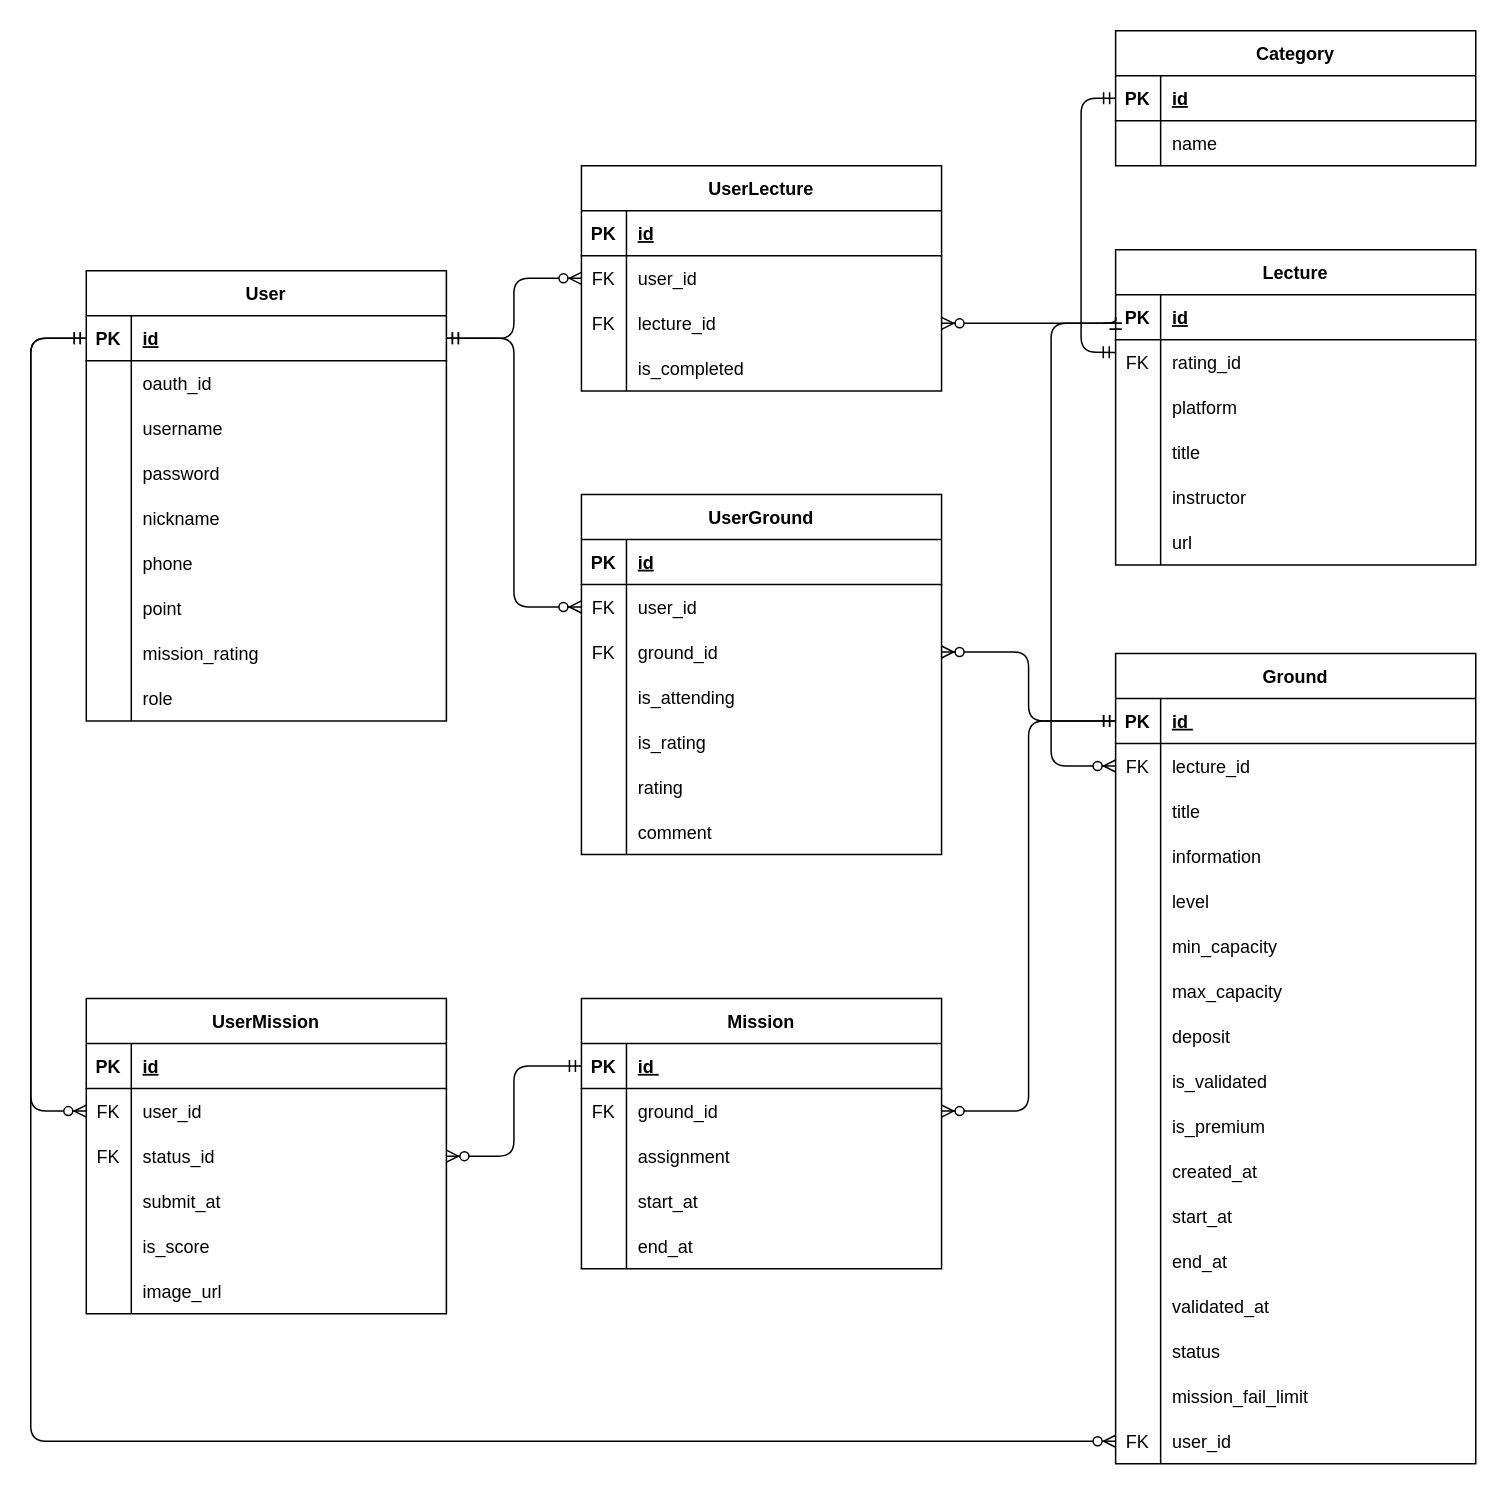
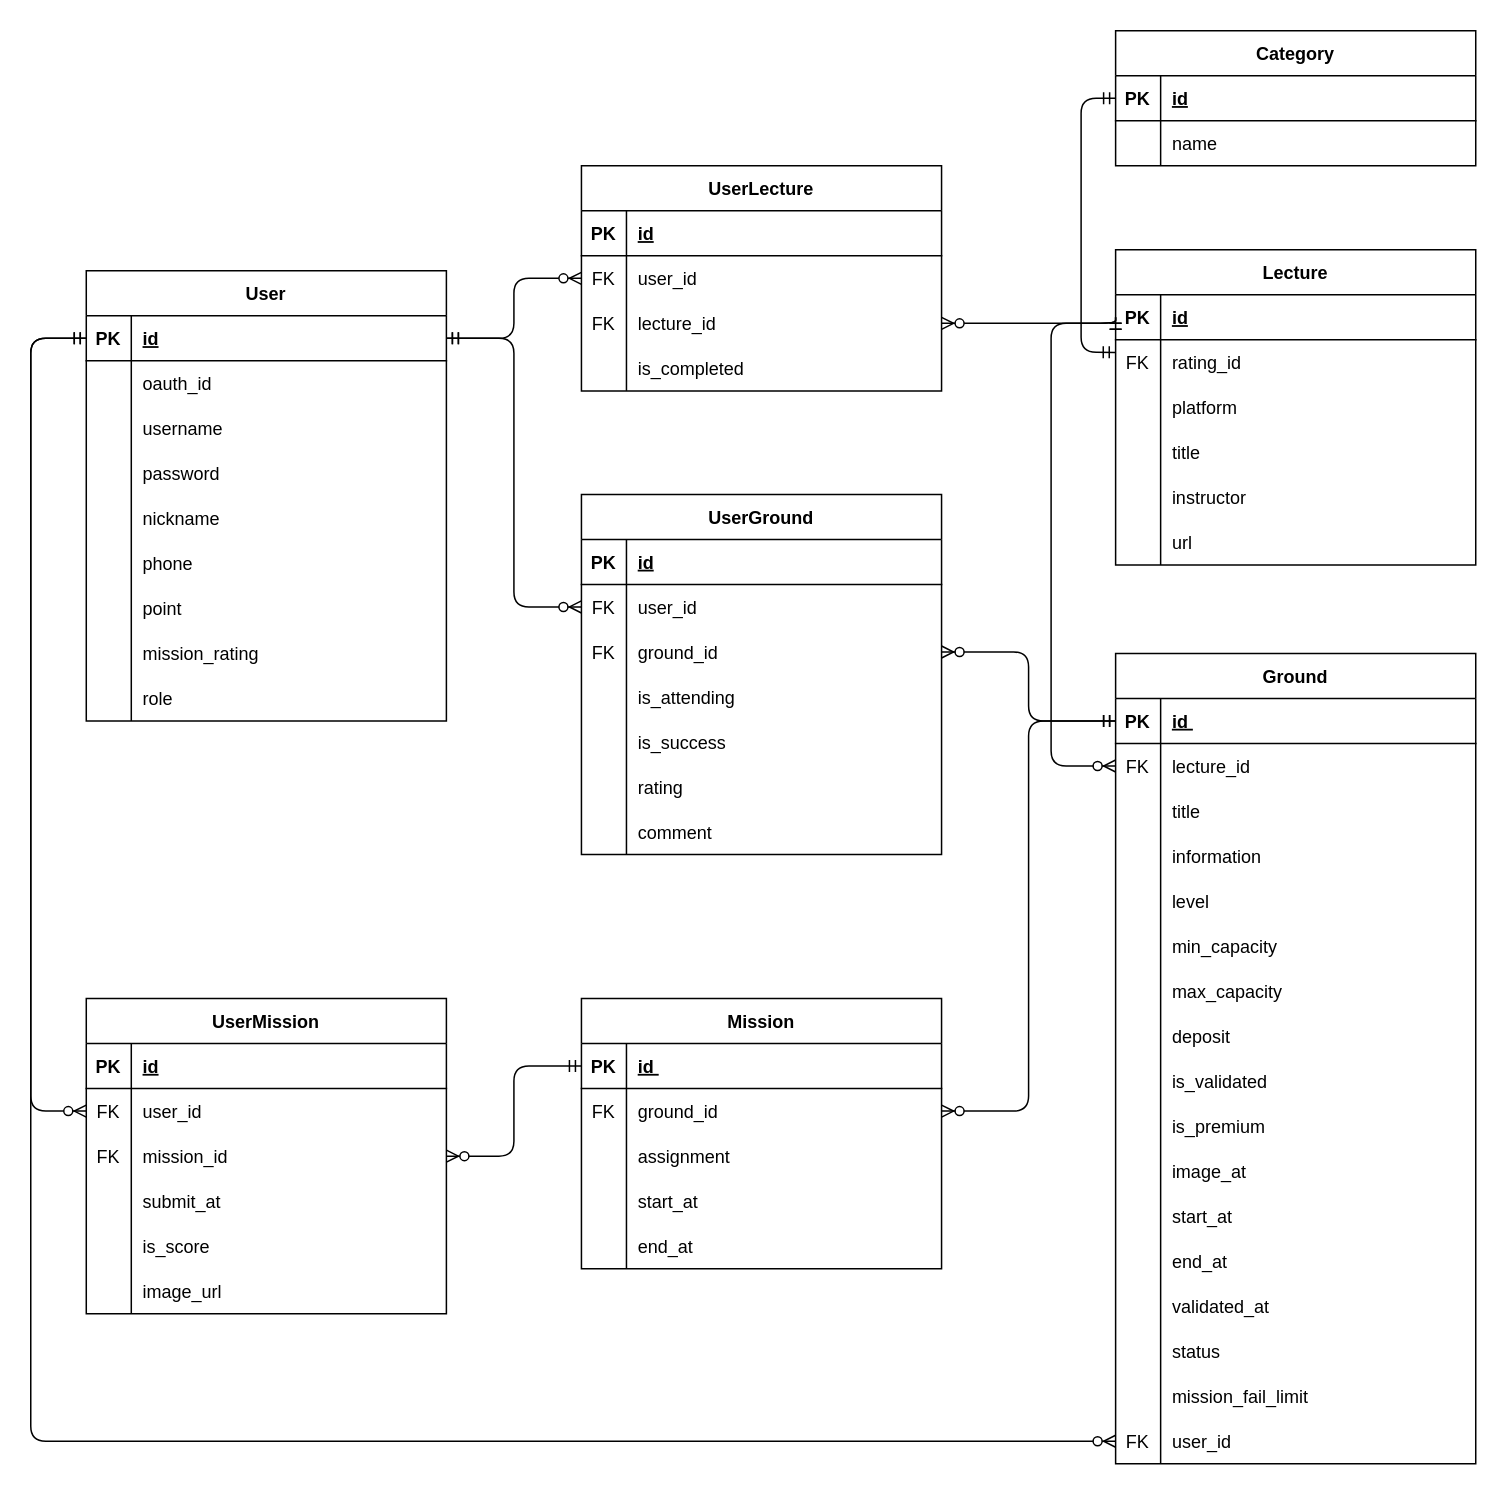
- <mxCell id="45" value="is_rating" style="shape=partialRectangle;connectable=0;fillColor=none;top=0;left=0;bottom=0;right=0;align=left;spacingLeft=6;overflow=hidden;" parent="43" vertex="1"><mxGeometry x="30" width="210" height="30" as="geometry"><mxRectangle width="210" height="30" as="alternateBounds" /></mxGeometry></mxCell>
+ <mxCell id="45" value="is_success" style="shape=partialRectangle;connectable=0;fillColor=none;top=0;left=0;bottom=0;right=0;align=left;spacingLeft=6;overflow=hidden;" parent="43" vertex="1"><mxGeometry x="30" width="210" height="30" as="geometry"><mxRectangle width="210" height="30" as="alternateBounds" /></mxGeometry></mxCell>
- <mxCell id="155" value="status_id" style="shape=partialRectangle;connectable=0;fillColor=none;top=0;left=0;bottom=0;right=0;align=left;spacingLeft=6;overflow=hidden;" parent="153" vertex="1"><mxGeometry x="30" width="210" height="30" as="geometry"><mxRectangle width="210" height="30" as="alternateBounds" /></mxGeometry></mxCell>
+ <mxCell id="155" value="mission_id" style="shape=partialRectangle;connectable=0;fillColor=none;top=0;left=0;bottom=0;right=0;align=left;spacingLeft=6;overflow=hidden;" parent="153" vertex="1"><mxGeometry x="30" width="210" height="30" as="geometry"><mxRectangle width="210" height="30" as="alternateBounds" /></mxGeometry></mxCell>
- <mxCell id="101" value="created_at" style="shape=partialRectangle;connectable=0;fillColor=none;top=0;left=0;bottom=0;right=0;align=left;spacingLeft=6;overflow=hidden;" parent="99" vertex="1"><mxGeometry x="30" width="210" height="30" as="geometry"><mxRectangle width="210" height="30" as="alternateBounds" /></mxGeometry></mxCell>
+ <mxCell id="101" value="image_at" style="shape=partialRectangle;connectable=0;fillColor=none;top=0;left=0;bottom=0;right=0;align=left;spacingLeft=6;overflow=hidden;" parent="99" vertex="1"><mxGeometry x="30" width="210" height="30" as="geometry"><mxRectangle width="210" height="30" as="alternateBounds" /></mxGeometry></mxCell>
